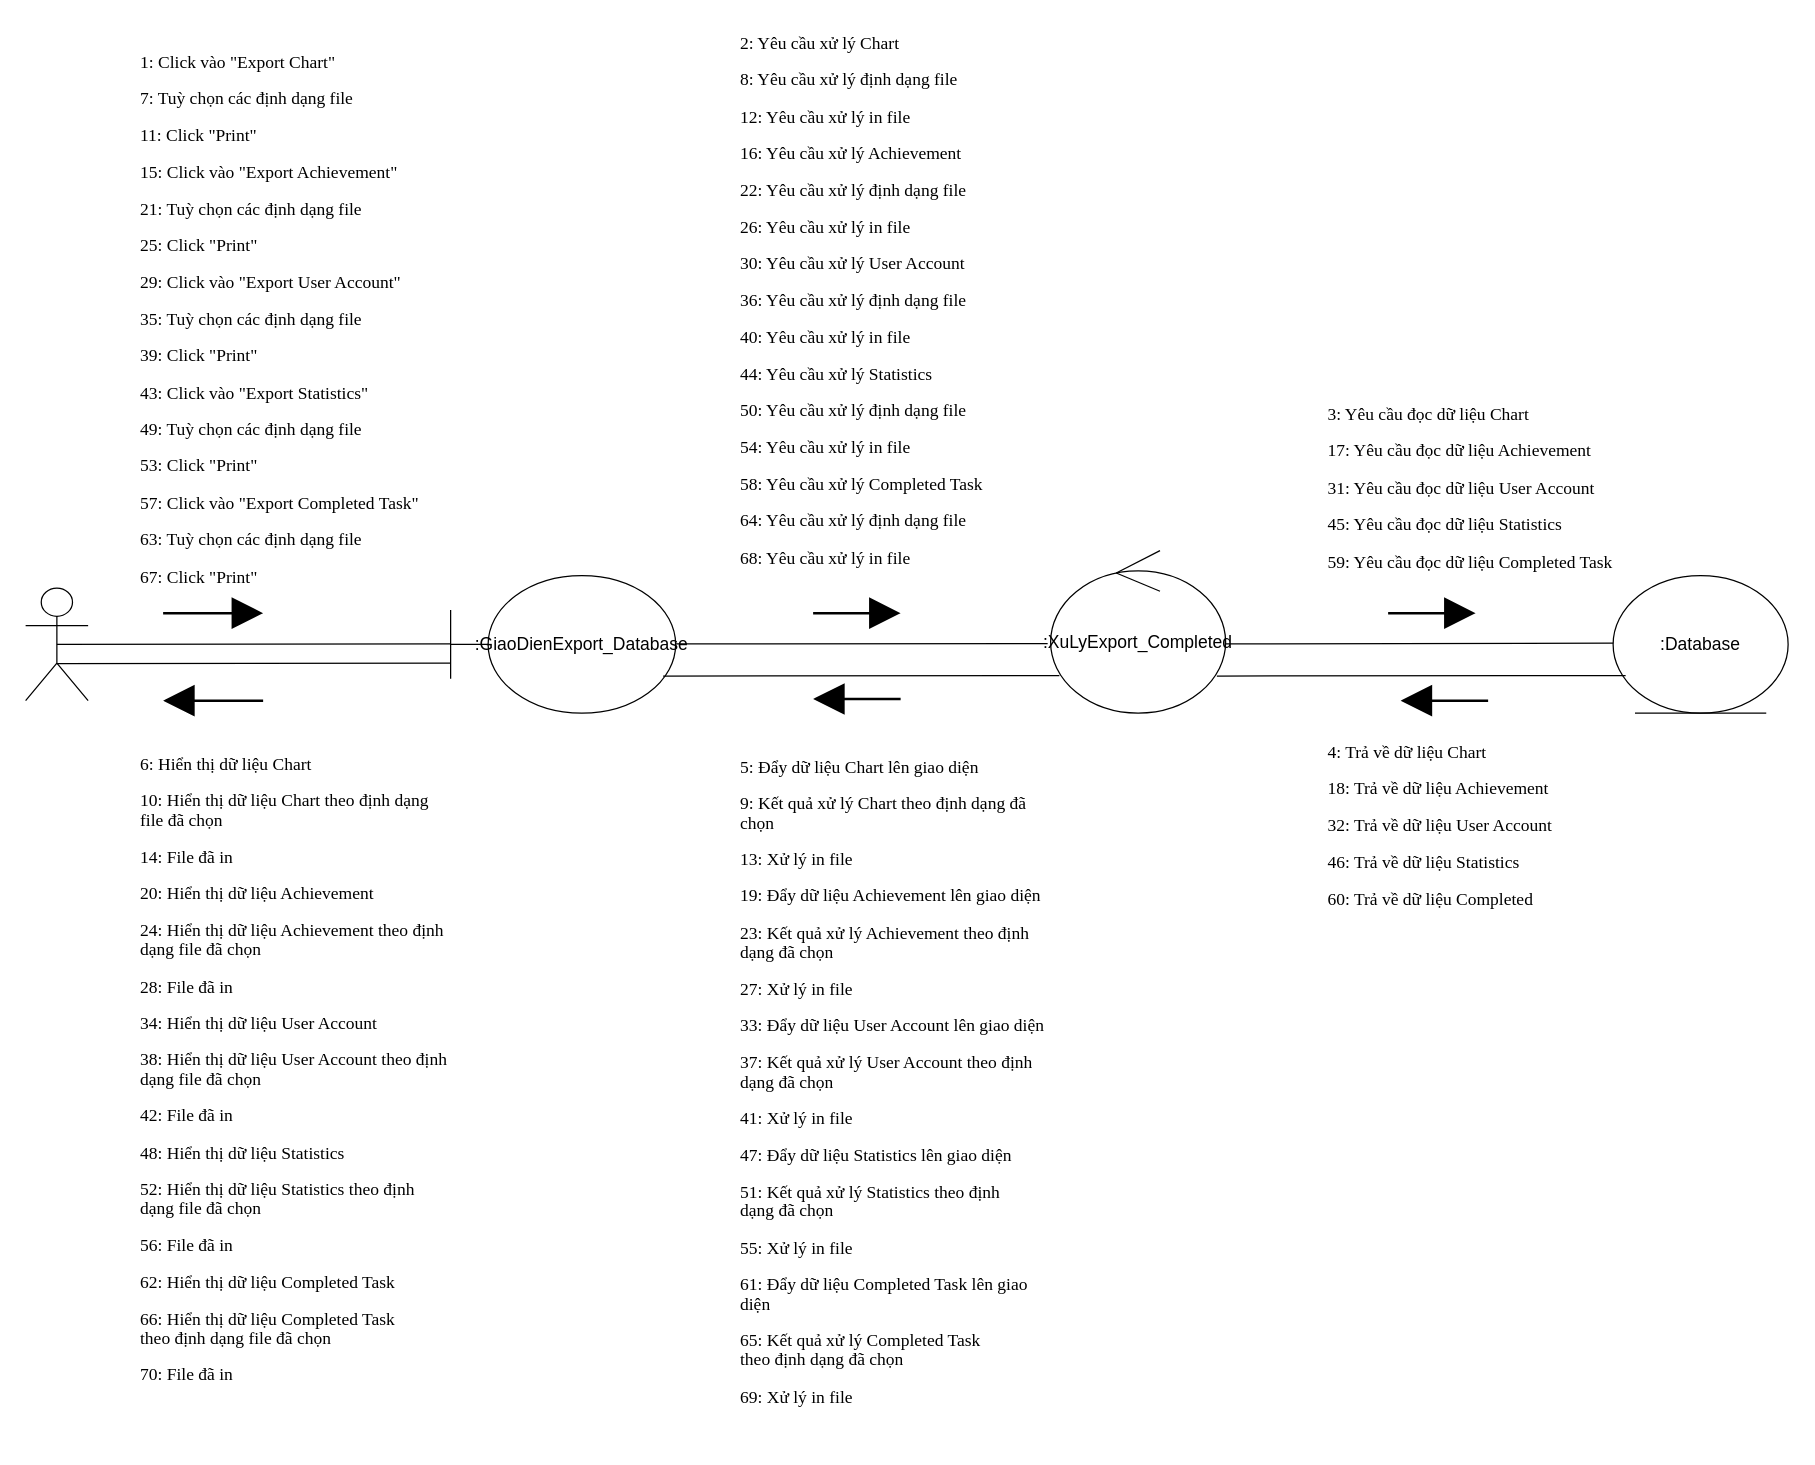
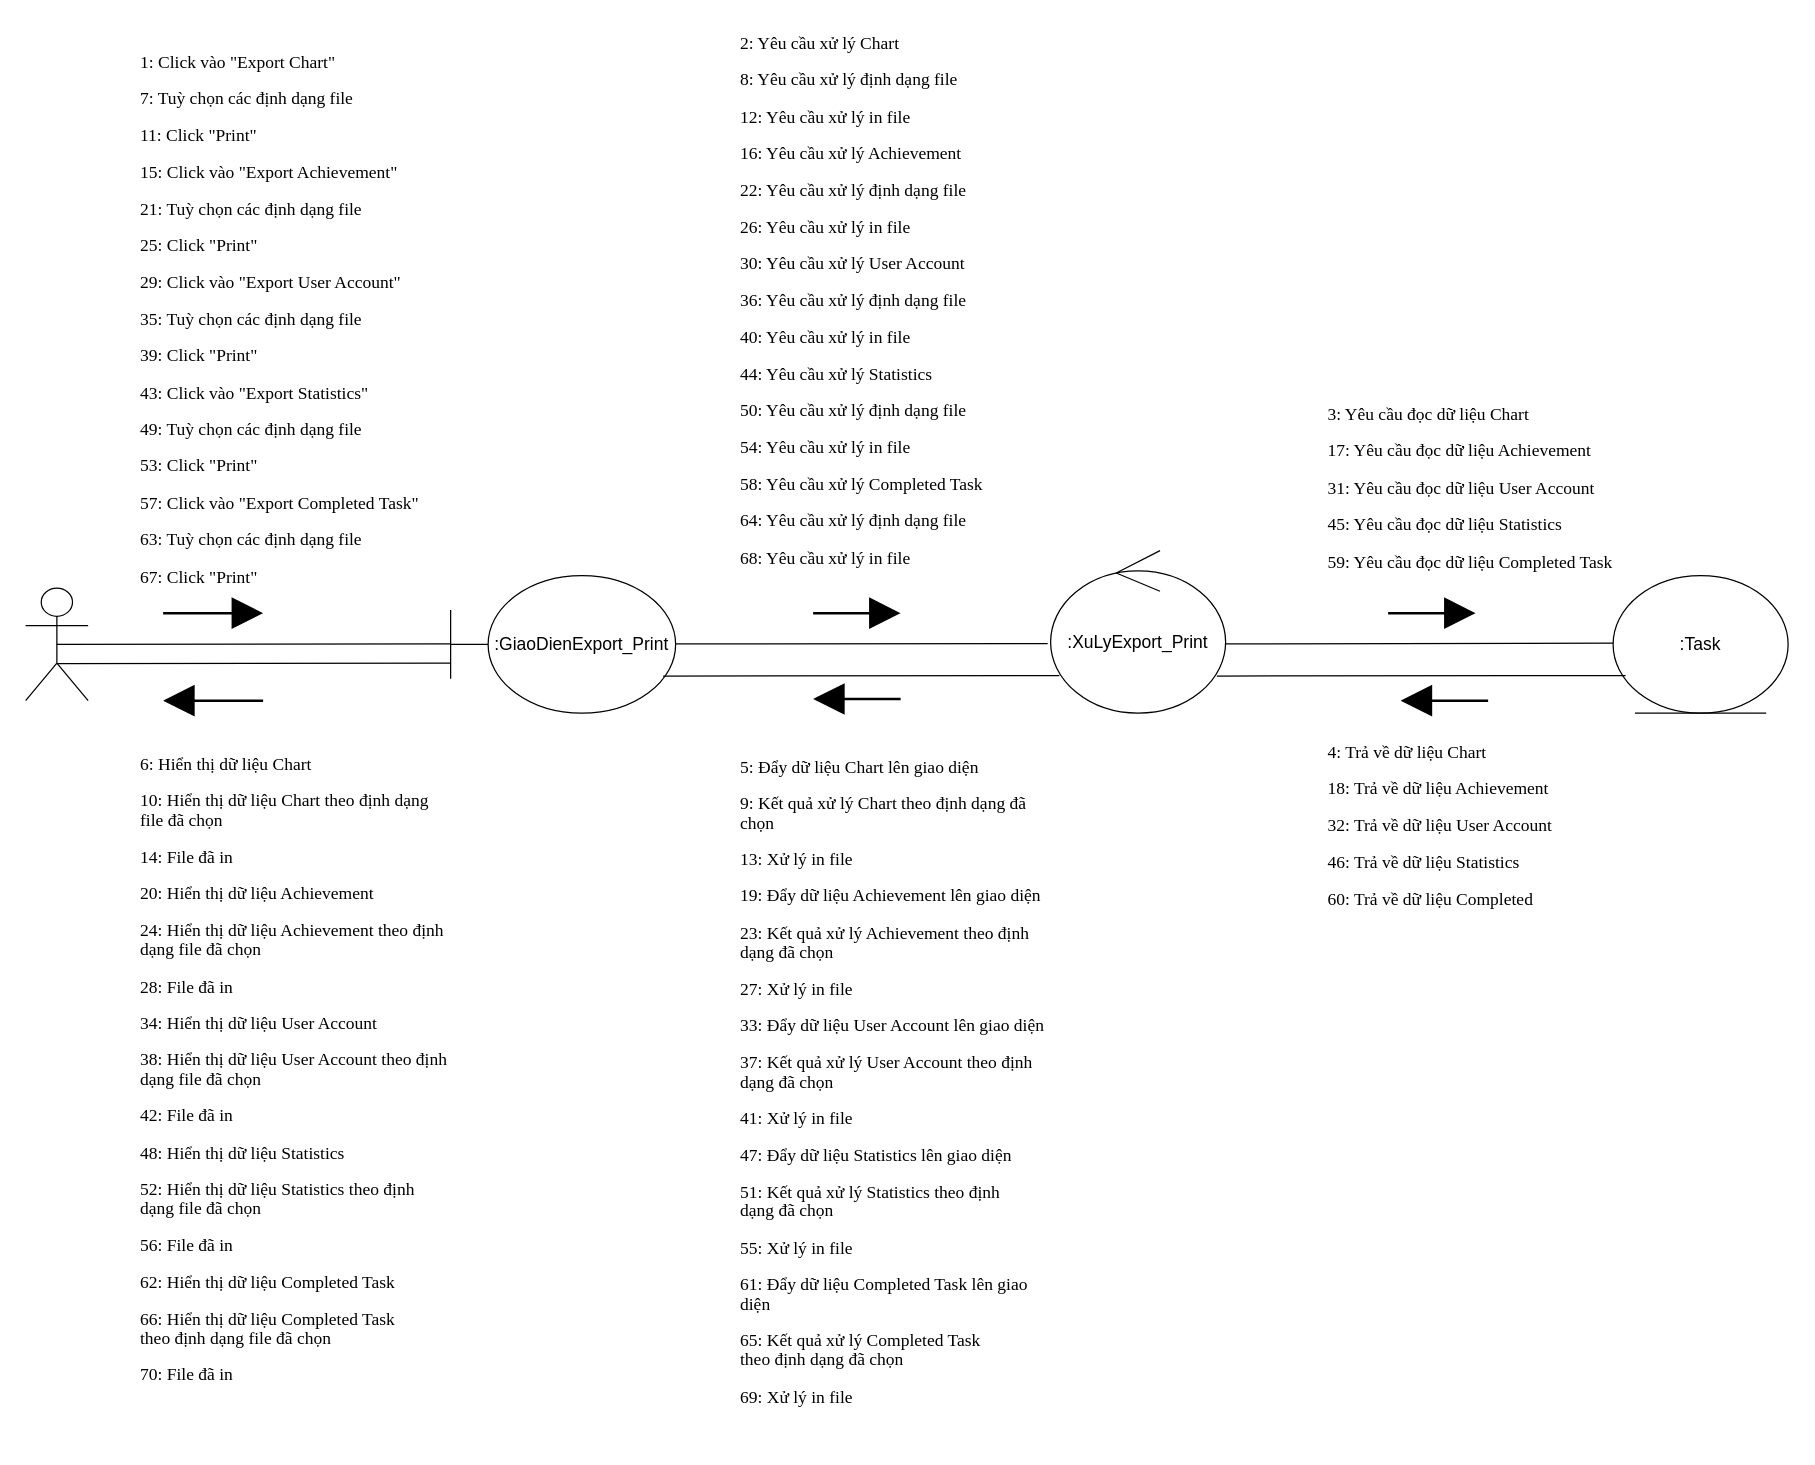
- <mxCell id="3" value=":XuLyExport_Completed" style="ellipse;shape=umlControl;whiteSpace=wrap;html=1;fontSize=14;" parent="1" vertex="1"><mxGeometry x="840" y="440" width="140" height="130" as="geometry" /></mxCell>
+ <mxCell id="3" value=":XuLyExport_Print" style="ellipse;shape=umlControl;whiteSpace=wrap;html=1;fontSize=14;" parent="1" vertex="1"><mxGeometry x="840" y="440" width="140" height="130" as="geometry" /></mxCell>
- <mxCell id="4" value=":GiaoDienExport_Database" style="shape=umlBoundary;whiteSpace=wrap;html=1;fontSize=14;" parent="1" vertex="1"><mxGeometry x="360" y="460" width="180" height="110" as="geometry" /></mxCell>
+ <mxCell id="4" value=":GiaoDienExport_Print" style="shape=umlBoundary;whiteSpace=wrap;html=1;fontSize=14;" parent="1" vertex="1"><mxGeometry x="360" y="460" width="180" height="110" as="geometry" /></mxCell>
- <mxCell id="2" value=":Database" style="ellipse;shape=umlEntity;whiteSpace=wrap;html=1;fontSize=14;" parent="1" vertex="1"><mxGeometry x="1290" y="460" width="140" height="110" as="geometry" /></mxCell>
+ <mxCell id="2" value=":Task" style="ellipse;shape=umlEntity;whiteSpace=wrap;html=1;fontSize=14;" parent="1" vertex="1"><mxGeometry x="1290" y="460" width="140" height="110" as="geometry" /></mxCell>
